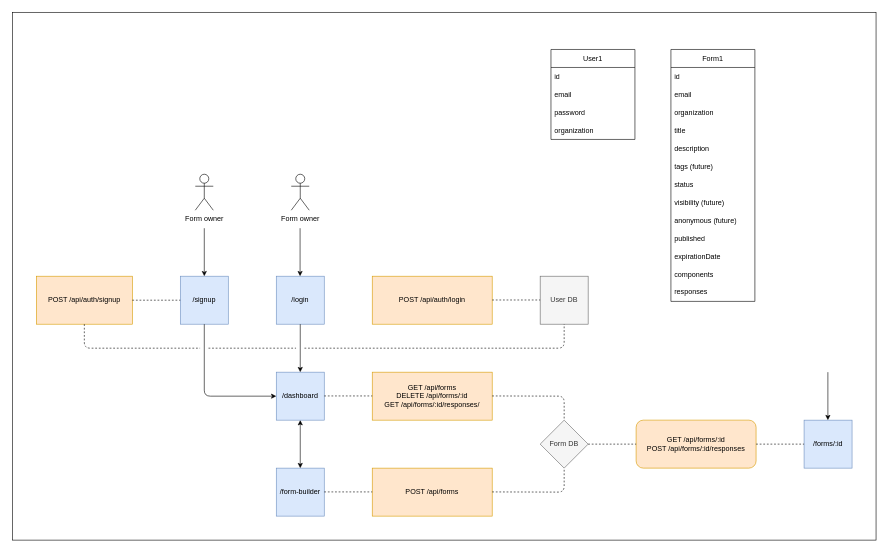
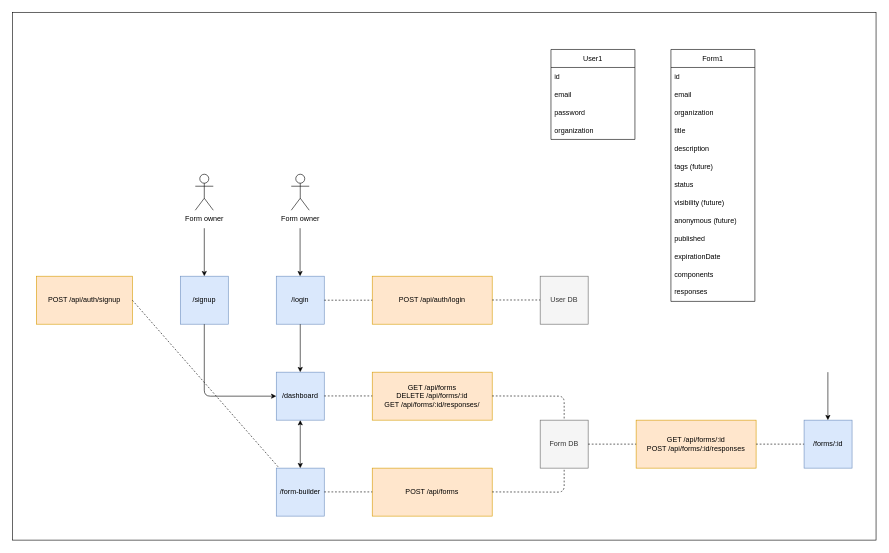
- <mxCell id="47" value="" style="endArrow=none;dashed=1;html=1;exitX=1;exitY=0.5;exitDx=0;exitDy=0;entryX=0;entryY=0.5;entryDx=0;entryDy=0;" edge="1" parent="1" source="34" target="2"><mxGeometry width="50" height="50" relative="1" as="geometry"><mxPoint x="250" y="540" as="sourcePoint" /><mxPoint x="300" y="490" as="targetPoint" /></mxGeometry></mxCell>
+ <mxCell id="47" value="" style="endArrow=none;dashed=1;html=1;exitX=1;exitY=0.5;exitDx=0;exitDy=0;" edge="1" parent="1" source="34" target="33"><mxGeometry width="50" height="50" relative="1" as="geometry"><mxPoint x="250" y="540" as="sourcePoint" /><mxPoint x="300" y="490" as="targetPoint" /></mxGeometry></mxCell>
+ <mxCell id="41" value="" style="endArrow=none;dashed=1;html=1;exitX=1;exitY=0.5;exitDx=0;exitDy=0;entryX=0;entryY=0.5;entryDx=0;entryDy=0;" edge="1" parent="1" source="8" target="36"><mxGeometry width="50" height="50" relative="1" as="geometry"><mxPoint x="560" y="550" as="sourcePoint" /><mxPoint x="610" y="500" as="targetPoint" /></mxGeometry></mxCell>
- <mxCell id="51" value="" style="endArrow=none;dashed=1;html=1;exitX=0.5;exitY=1;exitDx=0;exitDy=0;entryX=0.5;entryY=1;entryDx=0;entryDy=0;jumpStyle=gap;jumpSize=14;" edge="1" parent="1" source="34" target="11"><mxGeometry width="50" height="50" relative="1" as="geometry"><mxPoint x="140" y="580" as="sourcePoint" /><mxPoint x="940" y="580" as="targetPoint" /><Array as="points"><mxPoint x="140" y="580" /><mxPoint x="530" y="580" /><mxPoint x="940" y="580" /></Array></mxGeometry></mxCell>
- <mxCell id="32" value="Form DB" style="rhombus;whiteSpace=wrap;html=1;aspect=fixed;fillColor=#f5f5f5;fontColor=#333333;strokeColor=#666666;" vertex="1" parent="1"><mxGeometry x="900" y="700" width="80" height="80" as="geometry" /></mxCell>
+ <mxCell id="32" value="Form DB" style="whiteSpace=wrap;html=1;aspect=fixed;rounded=0;fillColor=#f5f5f5;fontColor=#333333;strokeColor=#666666;" vertex="1" parent="1"><mxGeometry x="900" y="700" width="80" height="80" as="geometry" /></mxCell>
- <mxCell id="48" value="GET /api/forms/:id&lt;br&gt;POST /api/forms/:id/responses" style="whiteSpace=wrap;html=1;fillColor=#ffe6cc;strokeColor=#d79b00;rounded=1;" vertex="1" parent="1"><mxGeometry x="1060" y="700" width="200" height="80" as="geometry" /></mxCell>
+ <mxCell id="48" value="GET /api/forms/:id&lt;br&gt;POST /api/forms/:id/responses" style="rounded=0;whiteSpace=wrap;html=1;fillColor=#ffe6cc;strokeColor=#d79b00;" vertex="1" parent="1"><mxGeometry x="1060" y="700" width="200" height="80" as="geometry" /></mxCell>
